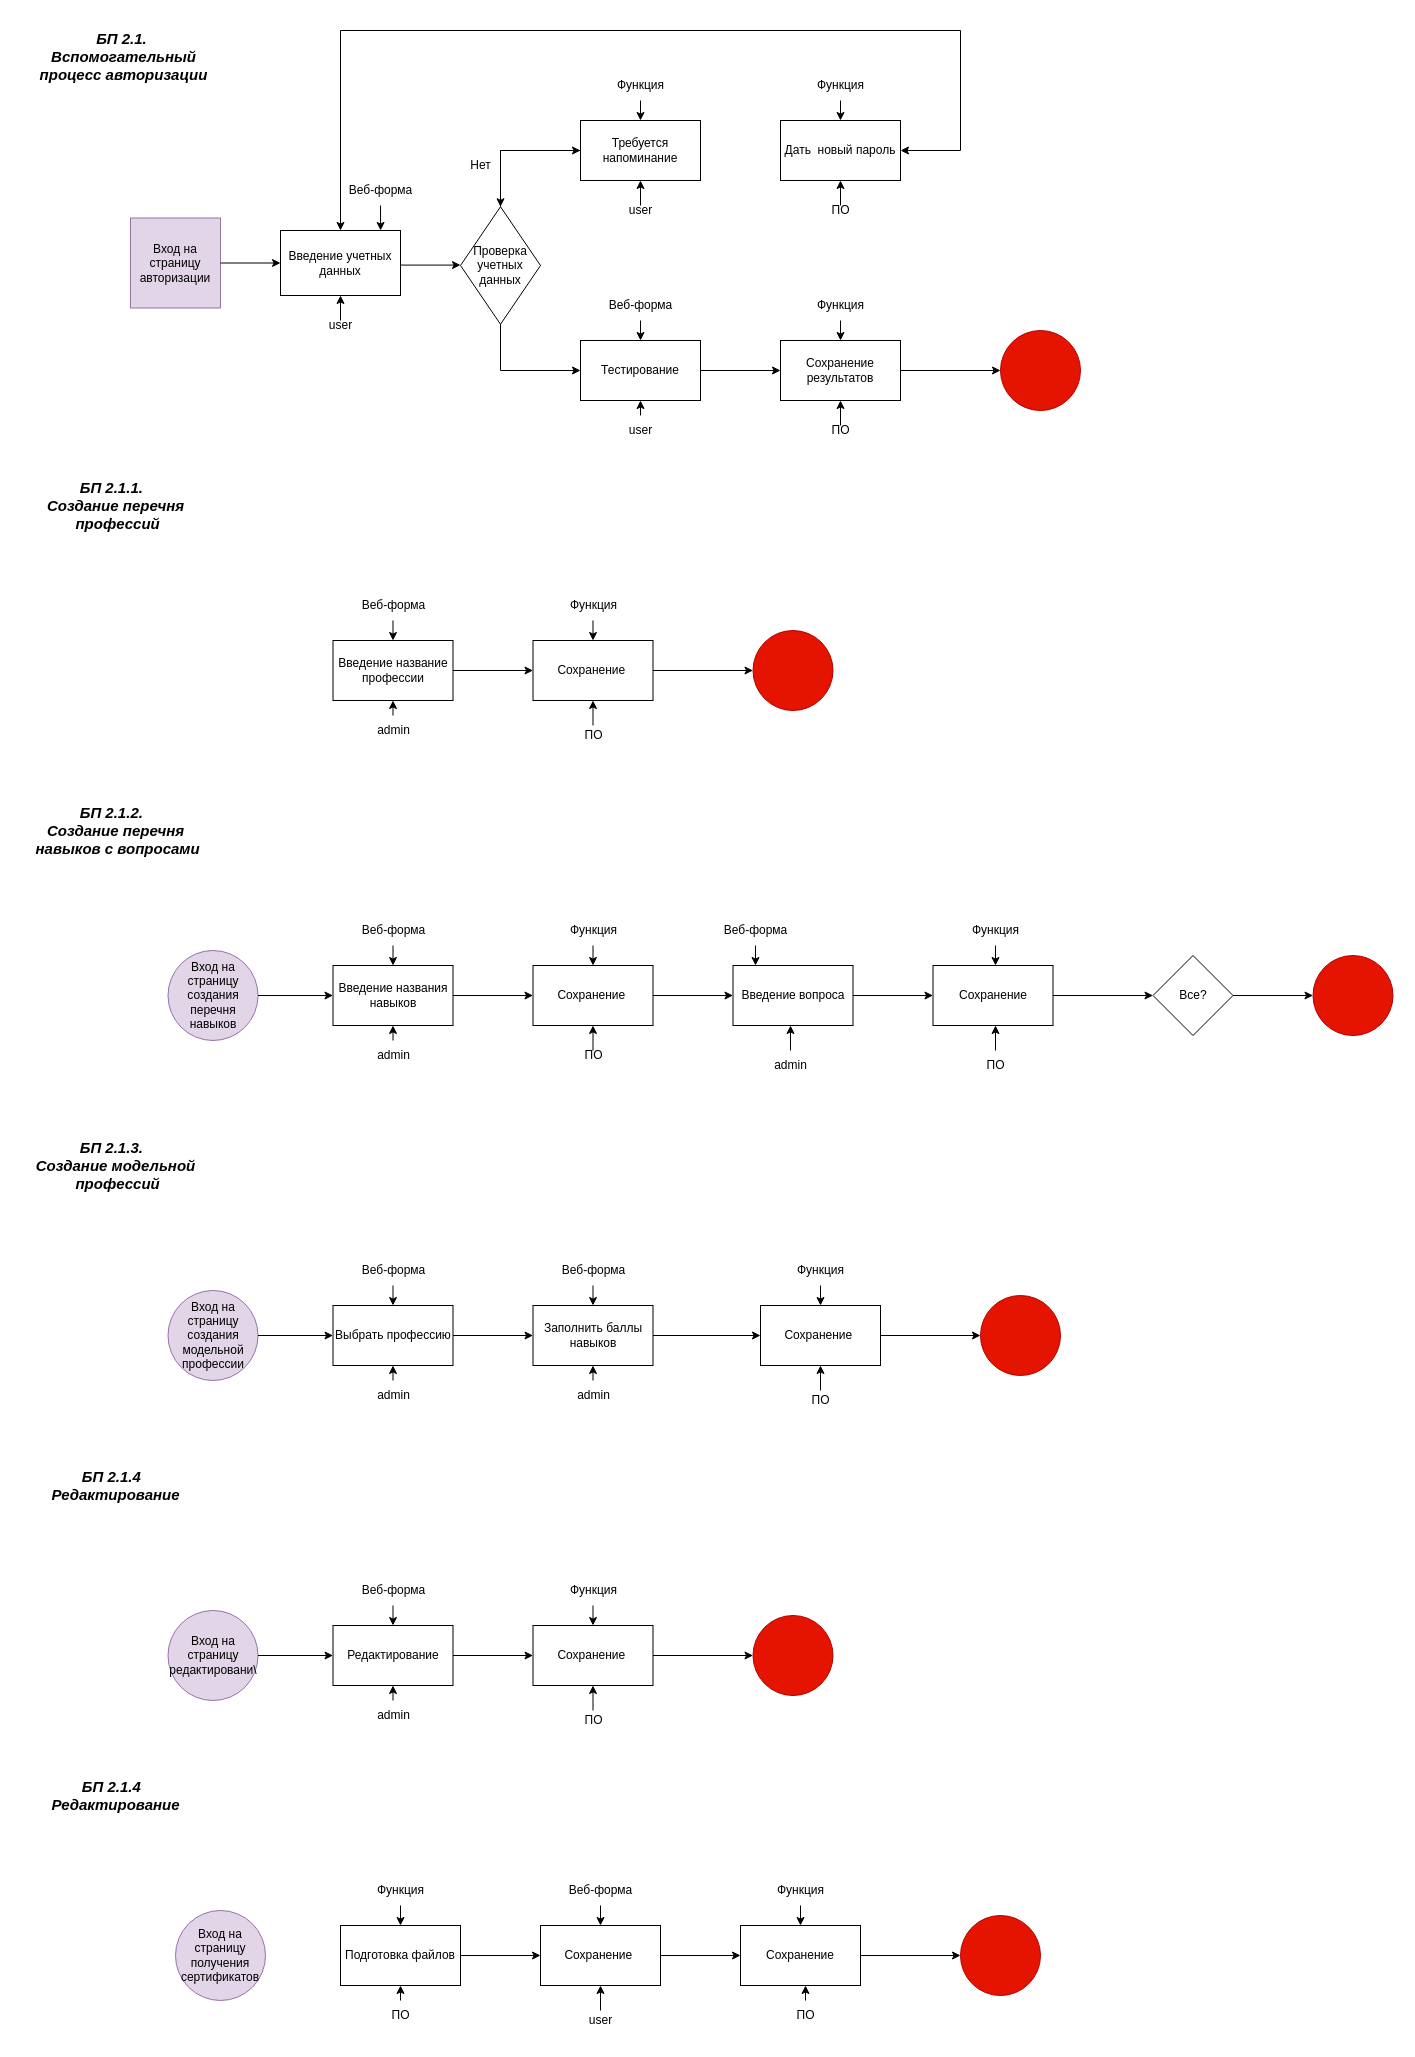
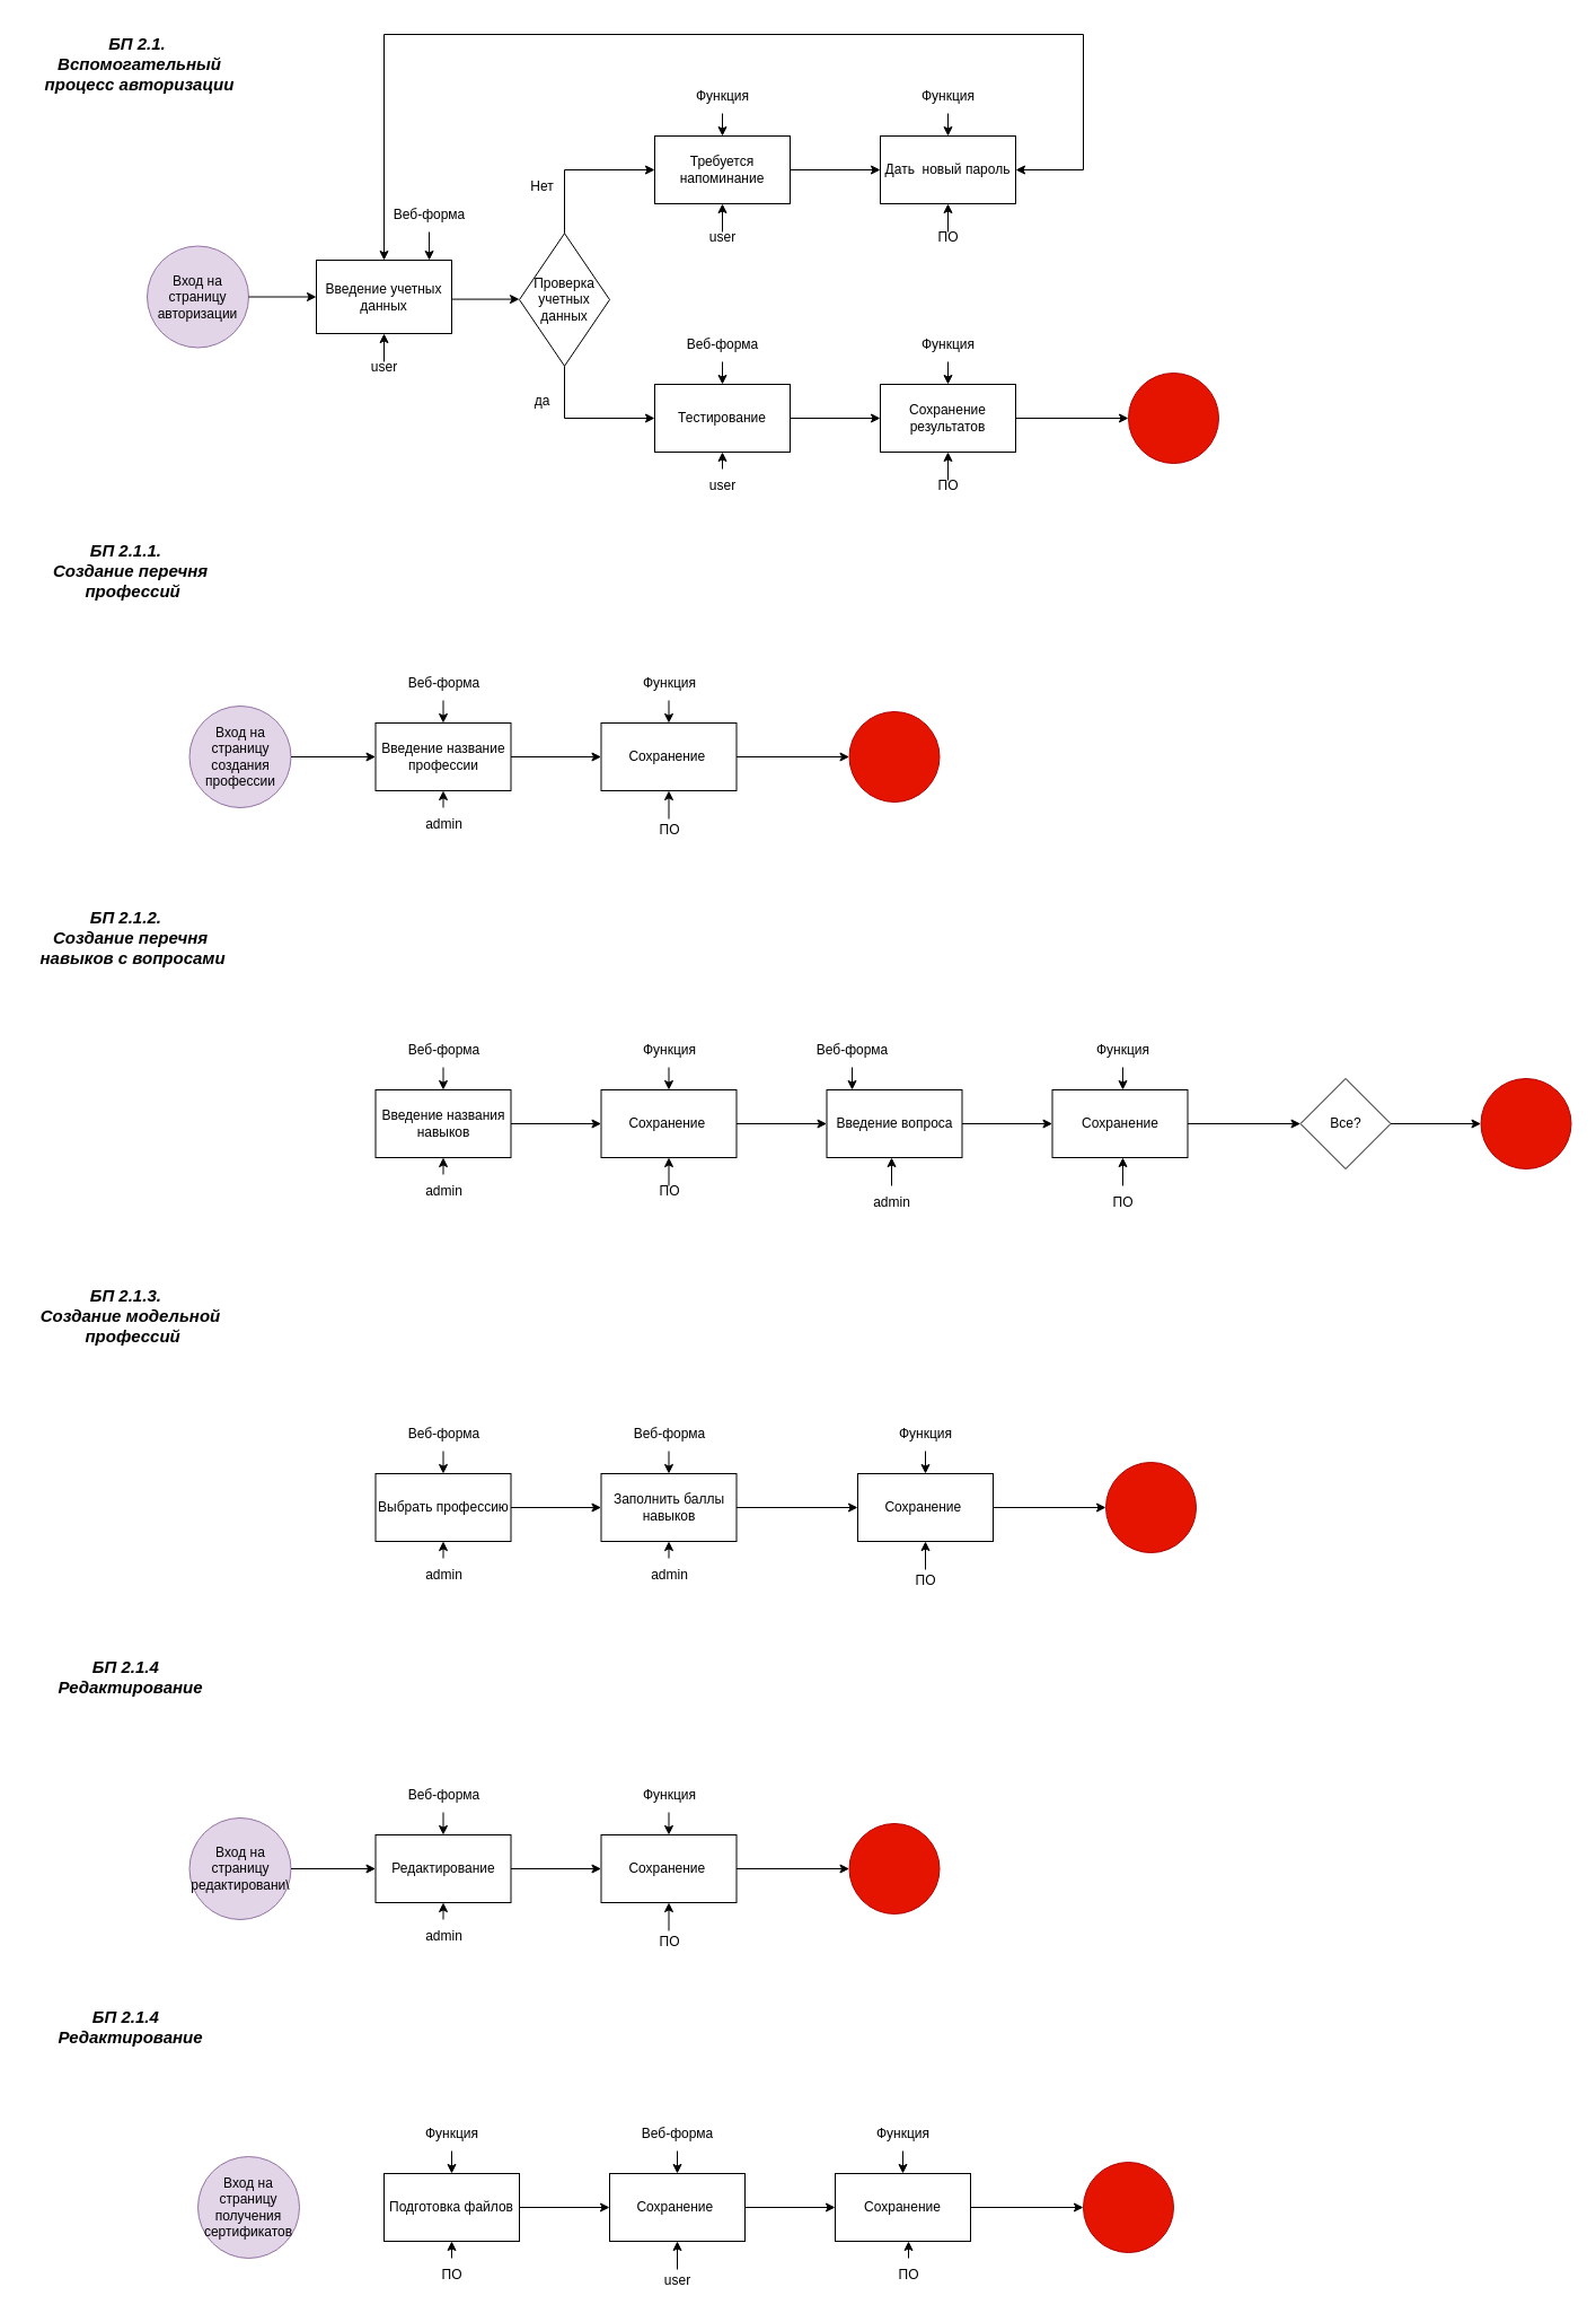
- <mxCell id="10" value="" style="edgeStyle=orthogonalEdgeStyle;rounded=0;orthogonalLoop=1;jettySize=auto;html=1;" parent="1" source="11" target="7" edge="1"><mxGeometry relative="1" as="geometry" /></mxCell>
+ <mxCell id="10" value="" style="edgeStyle=orthogonalEdgeStyle;rounded=0;orthogonalLoop=1;jettySize=auto;html=1;" parent="1" source="11" target="25" edge="1"><mxGeometry relative="1" as="geometry" /></mxCell>
- <mxCell id="2" value="Вход на страницу авторизации" style="whiteSpace=wrap;html=1;aspect=fixed;fillColor=#e1d5e7;strokeColor=#9673a6;rounded=0;" parent="1" vertex="1"><mxGeometry x="130" y="217.5" width="90" height="90" as="geometry" /></mxCell>
+ <mxCell id="2" value="Вход на страницу авторизации" style="ellipse;whiteSpace=wrap;html=1;aspect=fixed;fillColor=#e1d5e7;strokeColor=#9673a6;" parent="1" vertex="1"><mxGeometry x="130" y="217.5" width="90" height="90" as="geometry" /></mxCell>
+ <mxCell id="16" value="да&lt;br&gt;" style="text;html=1;align=center;verticalAlign=middle;resizable=0;points=[];autosize=1;strokeColor=none;fillColor=none;" parent="1" vertex="1"><mxGeometry x="460" y="340" width="40" height="30" as="geometry" /></mxCell>
+ <mxCell id="69" value="Вход на страницу создания профессии" style="ellipse;whiteSpace=wrap;html=1;aspect=fixed;fillColor=#e1d5e7;strokeColor=#9673a6;" parent="1" vertex="1"><mxGeometry x="167.5" y="625" width="90" height="90" as="geometry" /></mxCell>
+ <mxCell id="70" value="" style="endArrow=classic;html=1;rounded=0;entryX=0;entryY=0.5;entryDx=0;entryDy=0;exitX=1;exitY=0.5;exitDx=0;exitDy=0;" parent="1" source="69" edge="1" target="71"><mxGeometry width="50" height="50" relative="1" as="geometry"><mxPoint x="277.5" y="640" as="sourcePoint" /><mxPoint x="317.5" y="670" as="targetPoint" /></mxGeometry></mxCell>
- <mxCell id="43" value="Вход на страницу создания перечня навыков" style="ellipse;whiteSpace=wrap;html=1;aspect=fixed;fillColor=#e1d5e7;strokeColor=#9673a6;" vertex="1" parent="1"><mxGeometry x="167.5" y="950" width="90" height="90" as="geometry" /></mxCell>
- <mxCell id="44" value="" style="endArrow=classic;html=1;rounded=0;entryX=0;entryY=0.5;entryDx=0;entryDy=0;exitX=1;exitY=0.5;exitDx=0;exitDy=0;" edge="1" parent="1" source="43" target="45"><mxGeometry width="50" height="50" relative="1" as="geometry"><mxPoint x="277.5" y="965" as="sourcePoint" /><mxPoint x="317.5" y="995" as="targetPoint" /></mxGeometry></mxCell>
- <mxCell id="88" value="Вход на страницу создания модельной профессии" style="ellipse;whiteSpace=wrap;html=1;aspect=fixed;fillColor=#e1d5e7;strokeColor=#9673a6;" vertex="1" parent="1"><mxGeometry x="167.5" y="1290" width="90" height="90" as="geometry" /></mxCell>
- <mxCell id="89" value="" style="endArrow=classic;html=1;rounded=0;entryX=0;entryY=0.5;entryDx=0;entryDy=0;exitX=1;exitY=0.5;exitDx=0;exitDy=0;" edge="1" parent="1" source="88" target="91"><mxGeometry width="50" height="50" relative="1" as="geometry"><mxPoint x="277.5" y="1305" as="sourcePoint" /><mxPoint x="317.5" y="1335" as="targetPoint" /></mxGeometry></mxCell>
